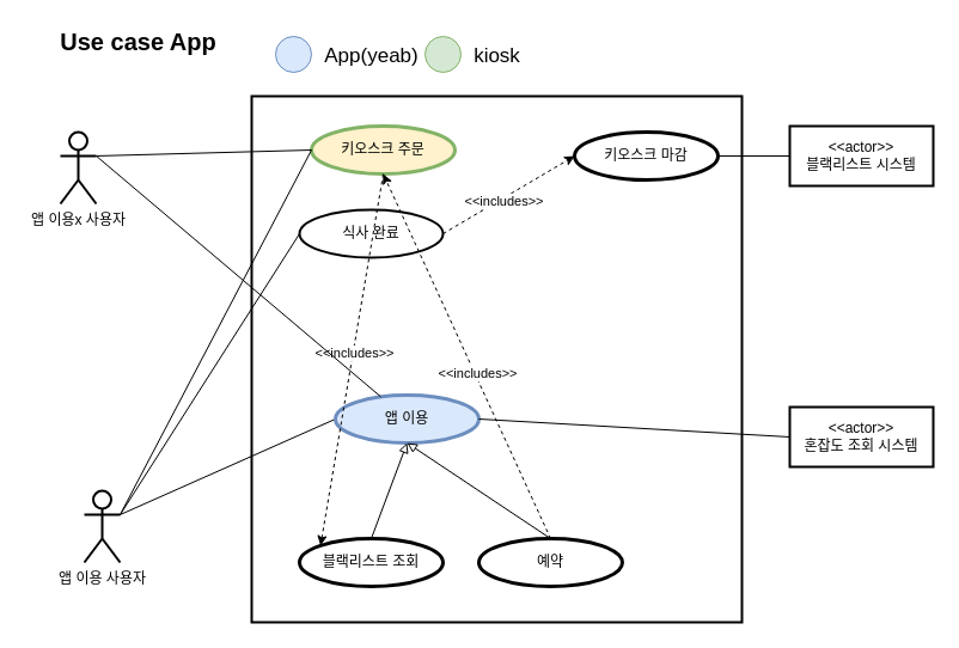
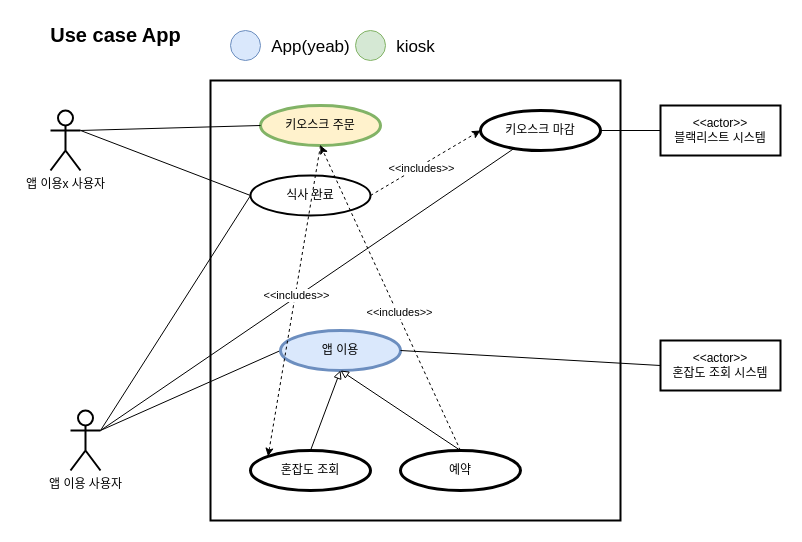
- <mxCell id="25" value="" style="endArrow=none;html=1;rounded=0;exitX=1;exitY=0.333;exitDx=0;exitDy=0;exitPerimeter=0;" parent="1" source="23" target="6" edge="1"><mxGeometry width="50" height="50" relative="1" as="geometry"><mxPoint x="90" y="140" as="sourcePoint" /><mxPoint x="250" y="140" as="targetPoint" /></mxGeometry></mxCell>
+ <mxCell id="25" value="" style="endArrow=none;html=1;rounded=0;entryX=0;entryY=0.5;entryDx=0;entryDy=0;exitX=1;exitY=0.333;exitDx=0;exitDy=0;exitPerimeter=0;" parent="1" source="23" target="2" edge="1"><mxGeometry width="50" height="50" relative="1" as="geometry"><mxPoint x="90" y="140" as="sourcePoint" /><mxPoint x="250" y="140" as="targetPoint" /></mxGeometry></mxCell>
- <mxCell id="12" value="" style="rounded=0;orthogonalLoop=1;jettySize=auto;html=1;endArrow=none;endFill=0;exitX=1;exitY=0.333;exitDx=0;exitDy=0;exitPerimeter=0;entryX=0;entryY=0.5;entryDx=0;entryDy=0;" parent="1" source="4" target="11" edge="1"><mxGeometry relative="1" as="geometry"><mxPoint x="150" y="463.514" as="sourcePoint" /><mxPoint x="320" y="390" as="targetPoint" /></mxGeometry></mxCell>
+ <mxCell id="12" value="" style="rounded=0;orthogonalLoop=1;jettySize=auto;html=1;endArrow=none;endFill=0;exitX=1;exitY=0.333;exitDx=0;exitDy=0;exitPerimeter=0;" parent="1" source="4" target="14" edge="1"><mxGeometry relative="1" as="geometry"><mxPoint x="150" y="463.514" as="sourcePoint" /><mxPoint x="320" y="390" as="targetPoint" /></mxGeometry></mxCell>
- <mxCell id="8" value="블랙리스트 조회" style="ellipse;whiteSpace=wrap;html=1;strokeWidth=3;fillColor=none;" parent="1" vertex="1"><mxGeometry x="250" y="450" width="120" height="40" as="geometry" /></mxCell>
+ <mxCell id="8" value="혼잡도 조회" style="ellipse;whiteSpace=wrap;html=1;strokeWidth=3;fillColor=none;" parent="1" vertex="1"><mxGeometry x="250" y="450" width="120" height="40" as="geometry" /></mxCell>
